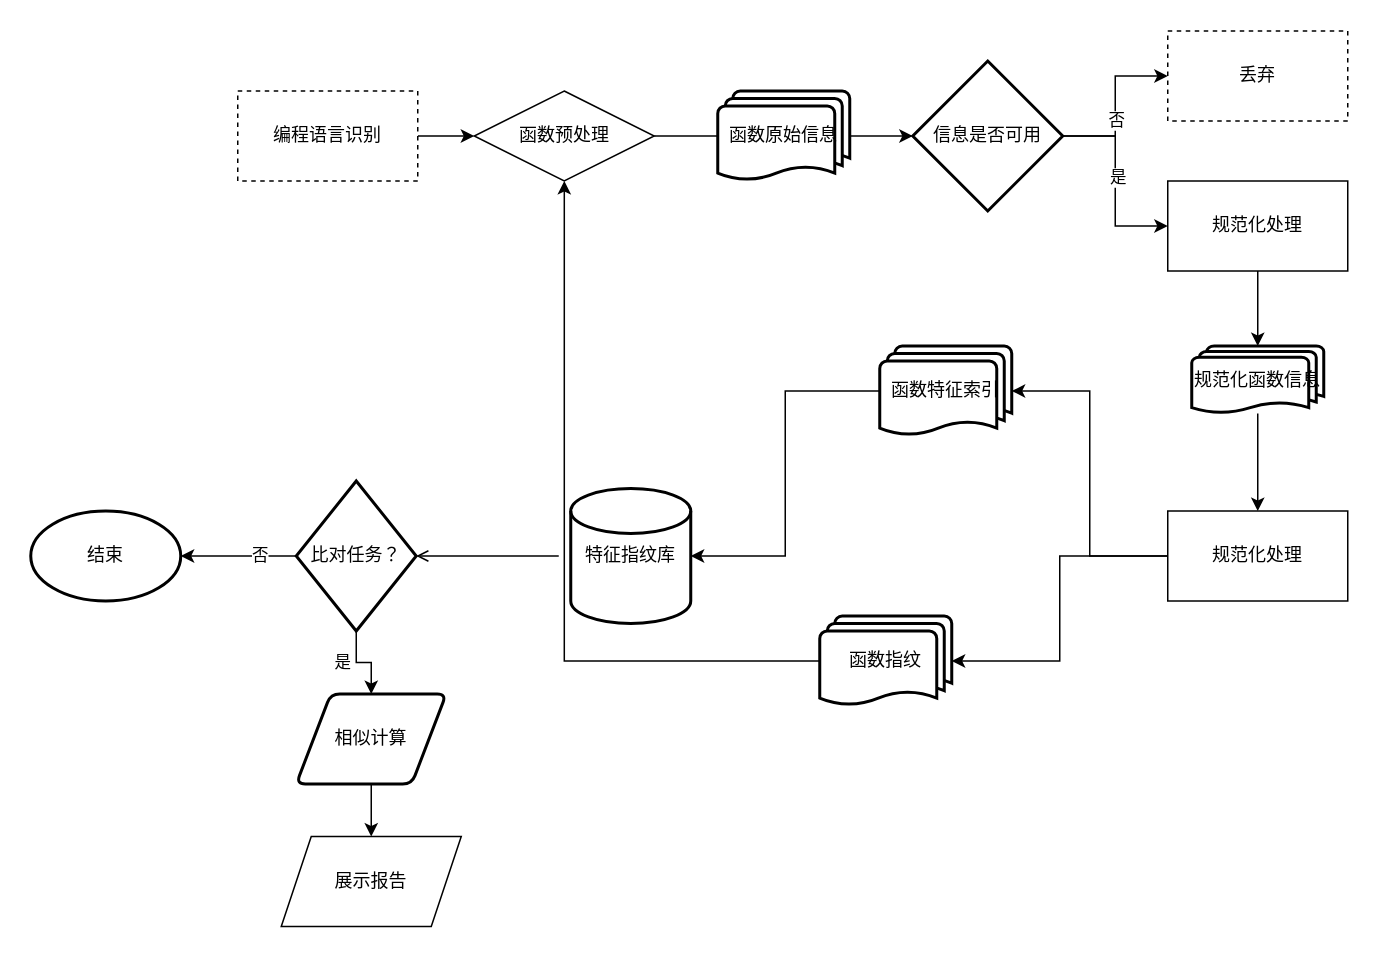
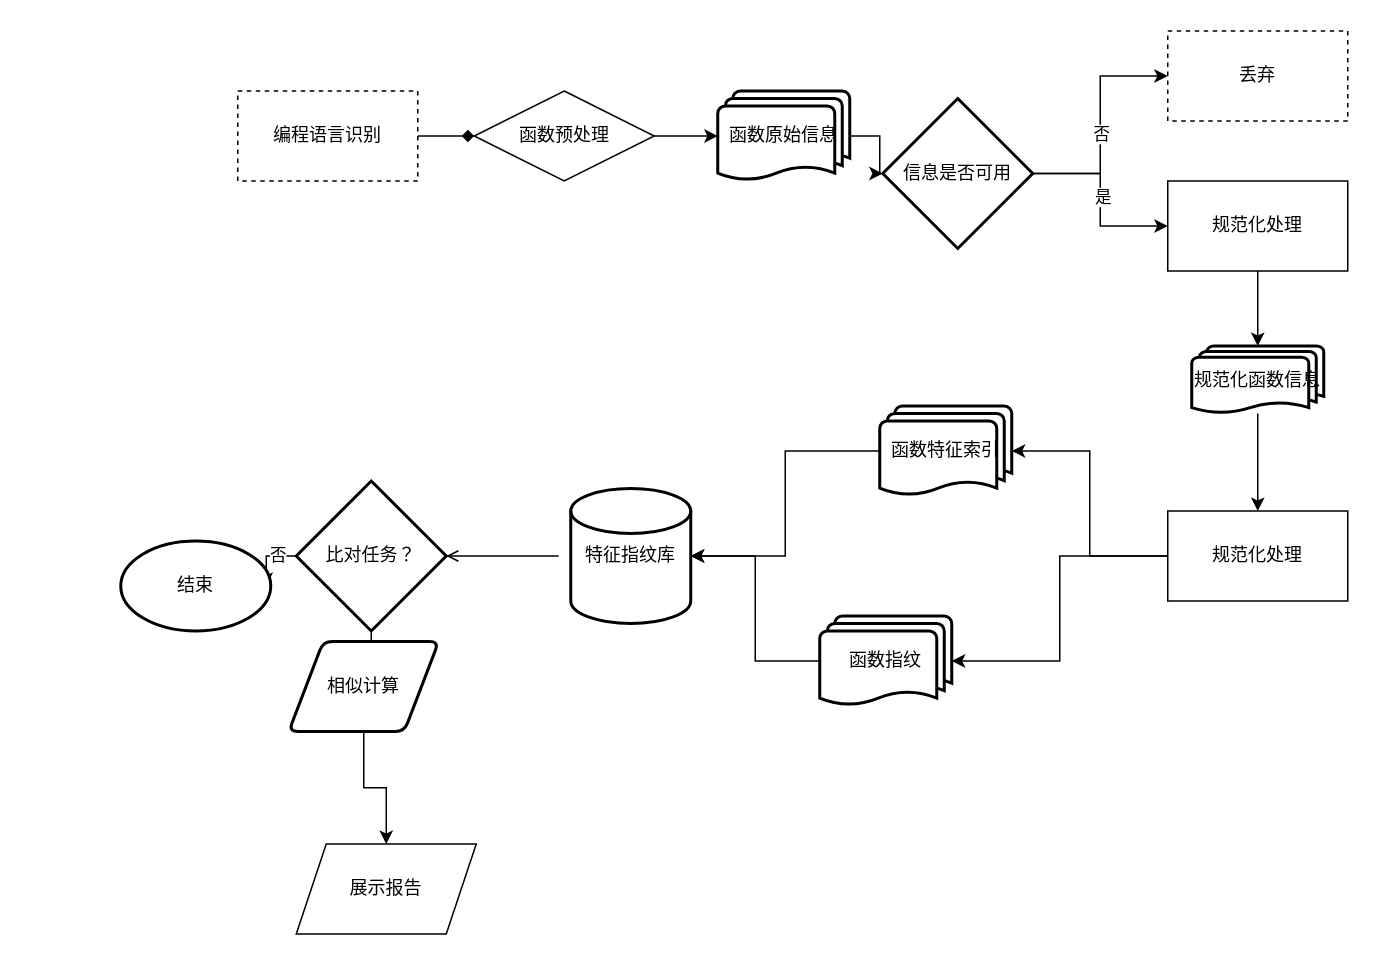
- <mxCell id="34" value="" style="edgeStyle=orthogonalEdgeStyle;rounded=0;orthogonalLoop=1;jettySize=auto;html=1;" edge="1" parent="1" source="35" target="26"><mxGeometry relative="1" as="geometry" /></mxCell>
+ <mxCell id="34" value="" style="edgeStyle=orthogonalEdgeStyle;rounded=0;orthogonalLoop=1;jettySize=auto;html=1;endArrow=diamond;" edge="1" parent="1" source="35" target="26"><mxGeometry relative="1" as="geometry" /></mxCell>
- <mxCell id="25" style="edgeStyle=orthogonalEdgeStyle;rounded=0;orthogonalLoop=1;jettySize=auto;html=1;entryX=0;entryY=0.5;entryDx=0;entryDy=0;entryPerimeter=0;endArrow=none;" edge="1" parent="1" source="26" target="3"><mxGeometry relative="1" as="geometry" /></mxCell>
+ <mxCell id="25" style="edgeStyle=orthogonalEdgeStyle;rounded=0;orthogonalLoop=1;jettySize=auto;html=1;entryX=0;entryY=0.5;entryDx=0;entryDy=0;entryPerimeter=0;" edge="1" parent="1" source="26" target="3"><mxGeometry relative="1" as="geometry" /></mxCell>
- <mxCell id="8" value="信息是否可用" style="strokeWidth=2;html=1;shape=mxgraph.flowchart.decision;whiteSpace=wrap;" vertex="1" parent="1"><mxGeometry x="608" y="40" width="100" height="100" as="geometry" /></mxCell>
+ <mxCell id="8" value="信息是否可用" style="strokeWidth=2;html=1;shape=mxgraph.flowchart.decision;whiteSpace=wrap;" vertex="1" parent="1"><mxGeometry x="588" y="65" width="100" height="100" as="geometry" /></mxCell>
- <mxCell id="14" value="函数特征索引" style="strokeWidth=2;html=1;shape=mxgraph.flowchart.multi-document;whiteSpace=wrap;" vertex="1" parent="1"><mxGeometry x="586" y="230" width="88" height="60" as="geometry" /></mxCell>
+ <mxCell id="14" value="函数特征索引" style="strokeWidth=2;html=1;shape=mxgraph.flowchart.multi-document;whiteSpace=wrap;" vertex="1" parent="1"><mxGeometry x="586" y="270" width="88" height="60" as="geometry" /></mxCell>
- <mxCell id="11" style="edgeStyle=orthogonalEdgeStyle;rounded=0;orthogonalLoop=1;jettySize=auto;html=1;" edge="1" parent="1" source="12" target="26"><mxGeometry relative="1" as="geometry" /></mxCell>
+ <mxCell id="11" style="edgeStyle=orthogonalEdgeStyle;rounded=0;orthogonalLoop=1;jettySize=auto;html=1;entryX=1;entryY=0.5;entryDx=0;entryDy=0;entryPerimeter=0;" edge="1" parent="1" source="12" target="16"><mxGeometry relative="1" as="geometry" /></mxCell>
- <mxCell id="24" value="结束" style="strokeWidth=2;html=1;shape=mxgraph.flowchart.start_1;whiteSpace=wrap;" vertex="1" parent="1"><mxGeometry x="20" y="340" width="100" height="60" as="geometry" /></mxCell>
+ <mxCell id="24" value="结束" style="strokeWidth=2;html=1;shape=mxgraph.flowchart.start_1;whiteSpace=wrap;" vertex="1" parent="1"><mxGeometry x="80" y="360" width="100" height="60" as="geometry" /></mxCell>
- <mxCell id="21" value="比对任务？" style="strokeWidth=2;html=1;shape=mxgraph.flowchart.decision;whiteSpace=wrap;" vertex="1" parent="1"><mxGeometry x="197" y="320" width="80" height="100" as="geometry" /></mxCell>
+ <mxCell id="21" value="比对任务？" style="strokeWidth=2;html=1;shape=mxgraph.flowchart.decision;whiteSpace=wrap;" vertex="1" parent="1"><mxGeometry x="197" y="320" width="100" height="100" as="geometry" /></mxCell>
- <mxCell id="23" value="相似计算" style="shape=parallelogram;html=1;strokeWidth=2;perimeter=parallelogramPerimeter;whiteSpace=wrap;rounded=1;arcSize=12;size=0.23;" vertex="1" parent="1"><mxGeometry x="197" y="462" width="100" height="60" as="geometry" /></mxCell>
+ <mxCell id="23" value="相似计算" style="shape=parallelogram;html=1;strokeWidth=2;perimeter=parallelogramPerimeter;whiteSpace=wrap;rounded=1;arcSize=12;size=0.23;" vertex="1" parent="1"><mxGeometry x="192" y="427" width="100" height="60" as="geometry" /></mxCell>
- <mxCell id="33" value="展示报告" style="shape=parallelogram;perimeter=parallelogramPerimeter;whiteSpace=wrap;html=1;fixedSize=1;" vertex="1" parent="1"><mxGeometry x="187" y="557" width="120" height="60" as="geometry" /></mxCell>
+ <mxCell id="33" value="展示报告" style="shape=parallelogram;perimeter=parallelogramPerimeter;whiteSpace=wrap;html=1;fixedSize=1;" vertex="1" parent="1"><mxGeometry x="197" y="562" width="120" height="60" as="geometry" /></mxCell>
